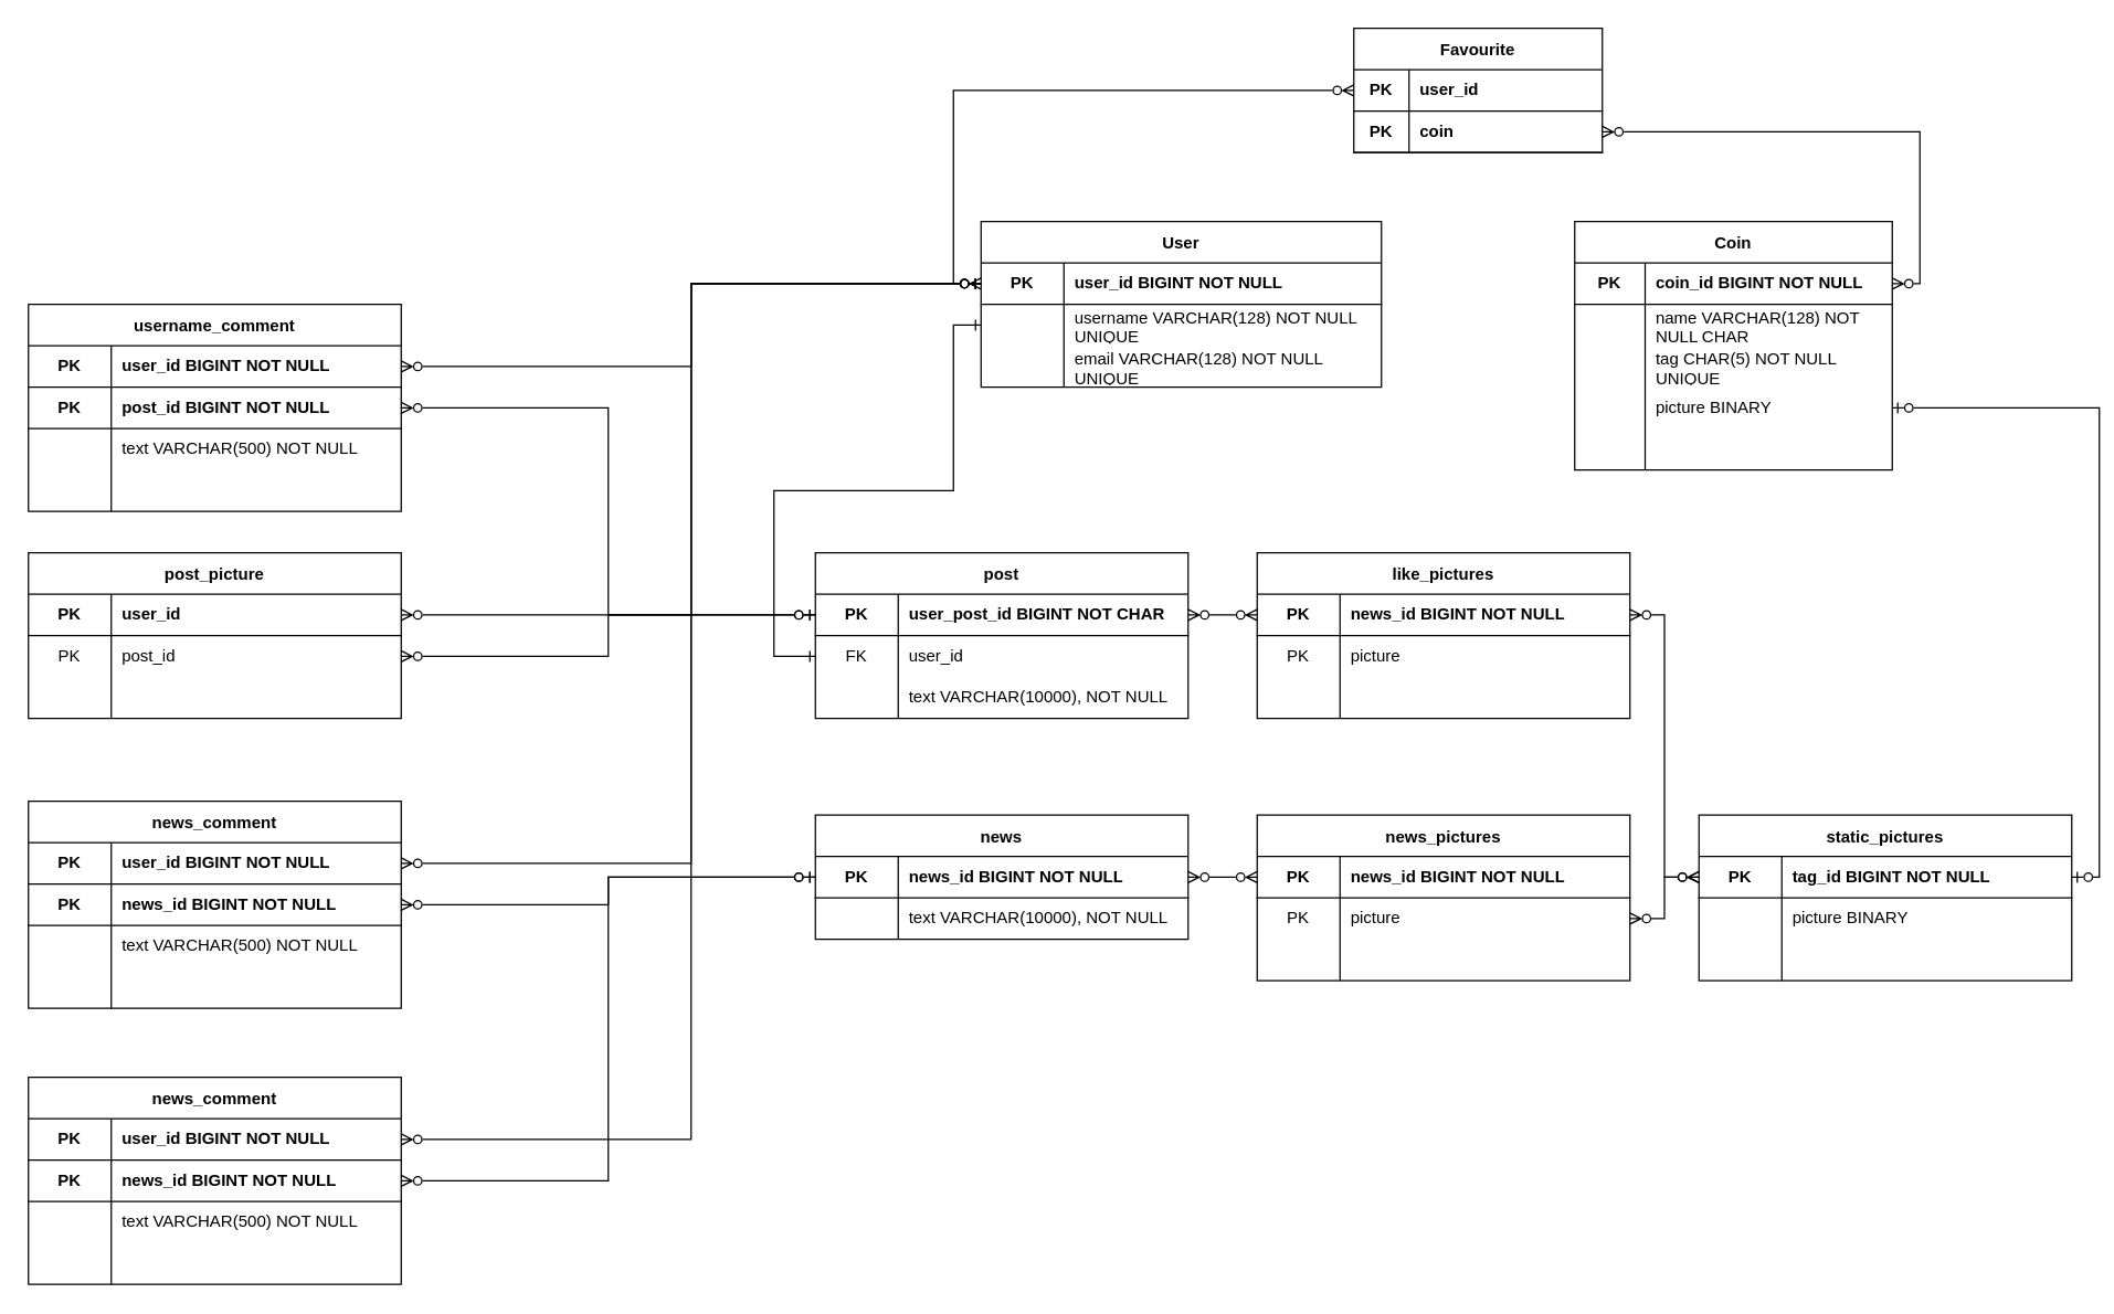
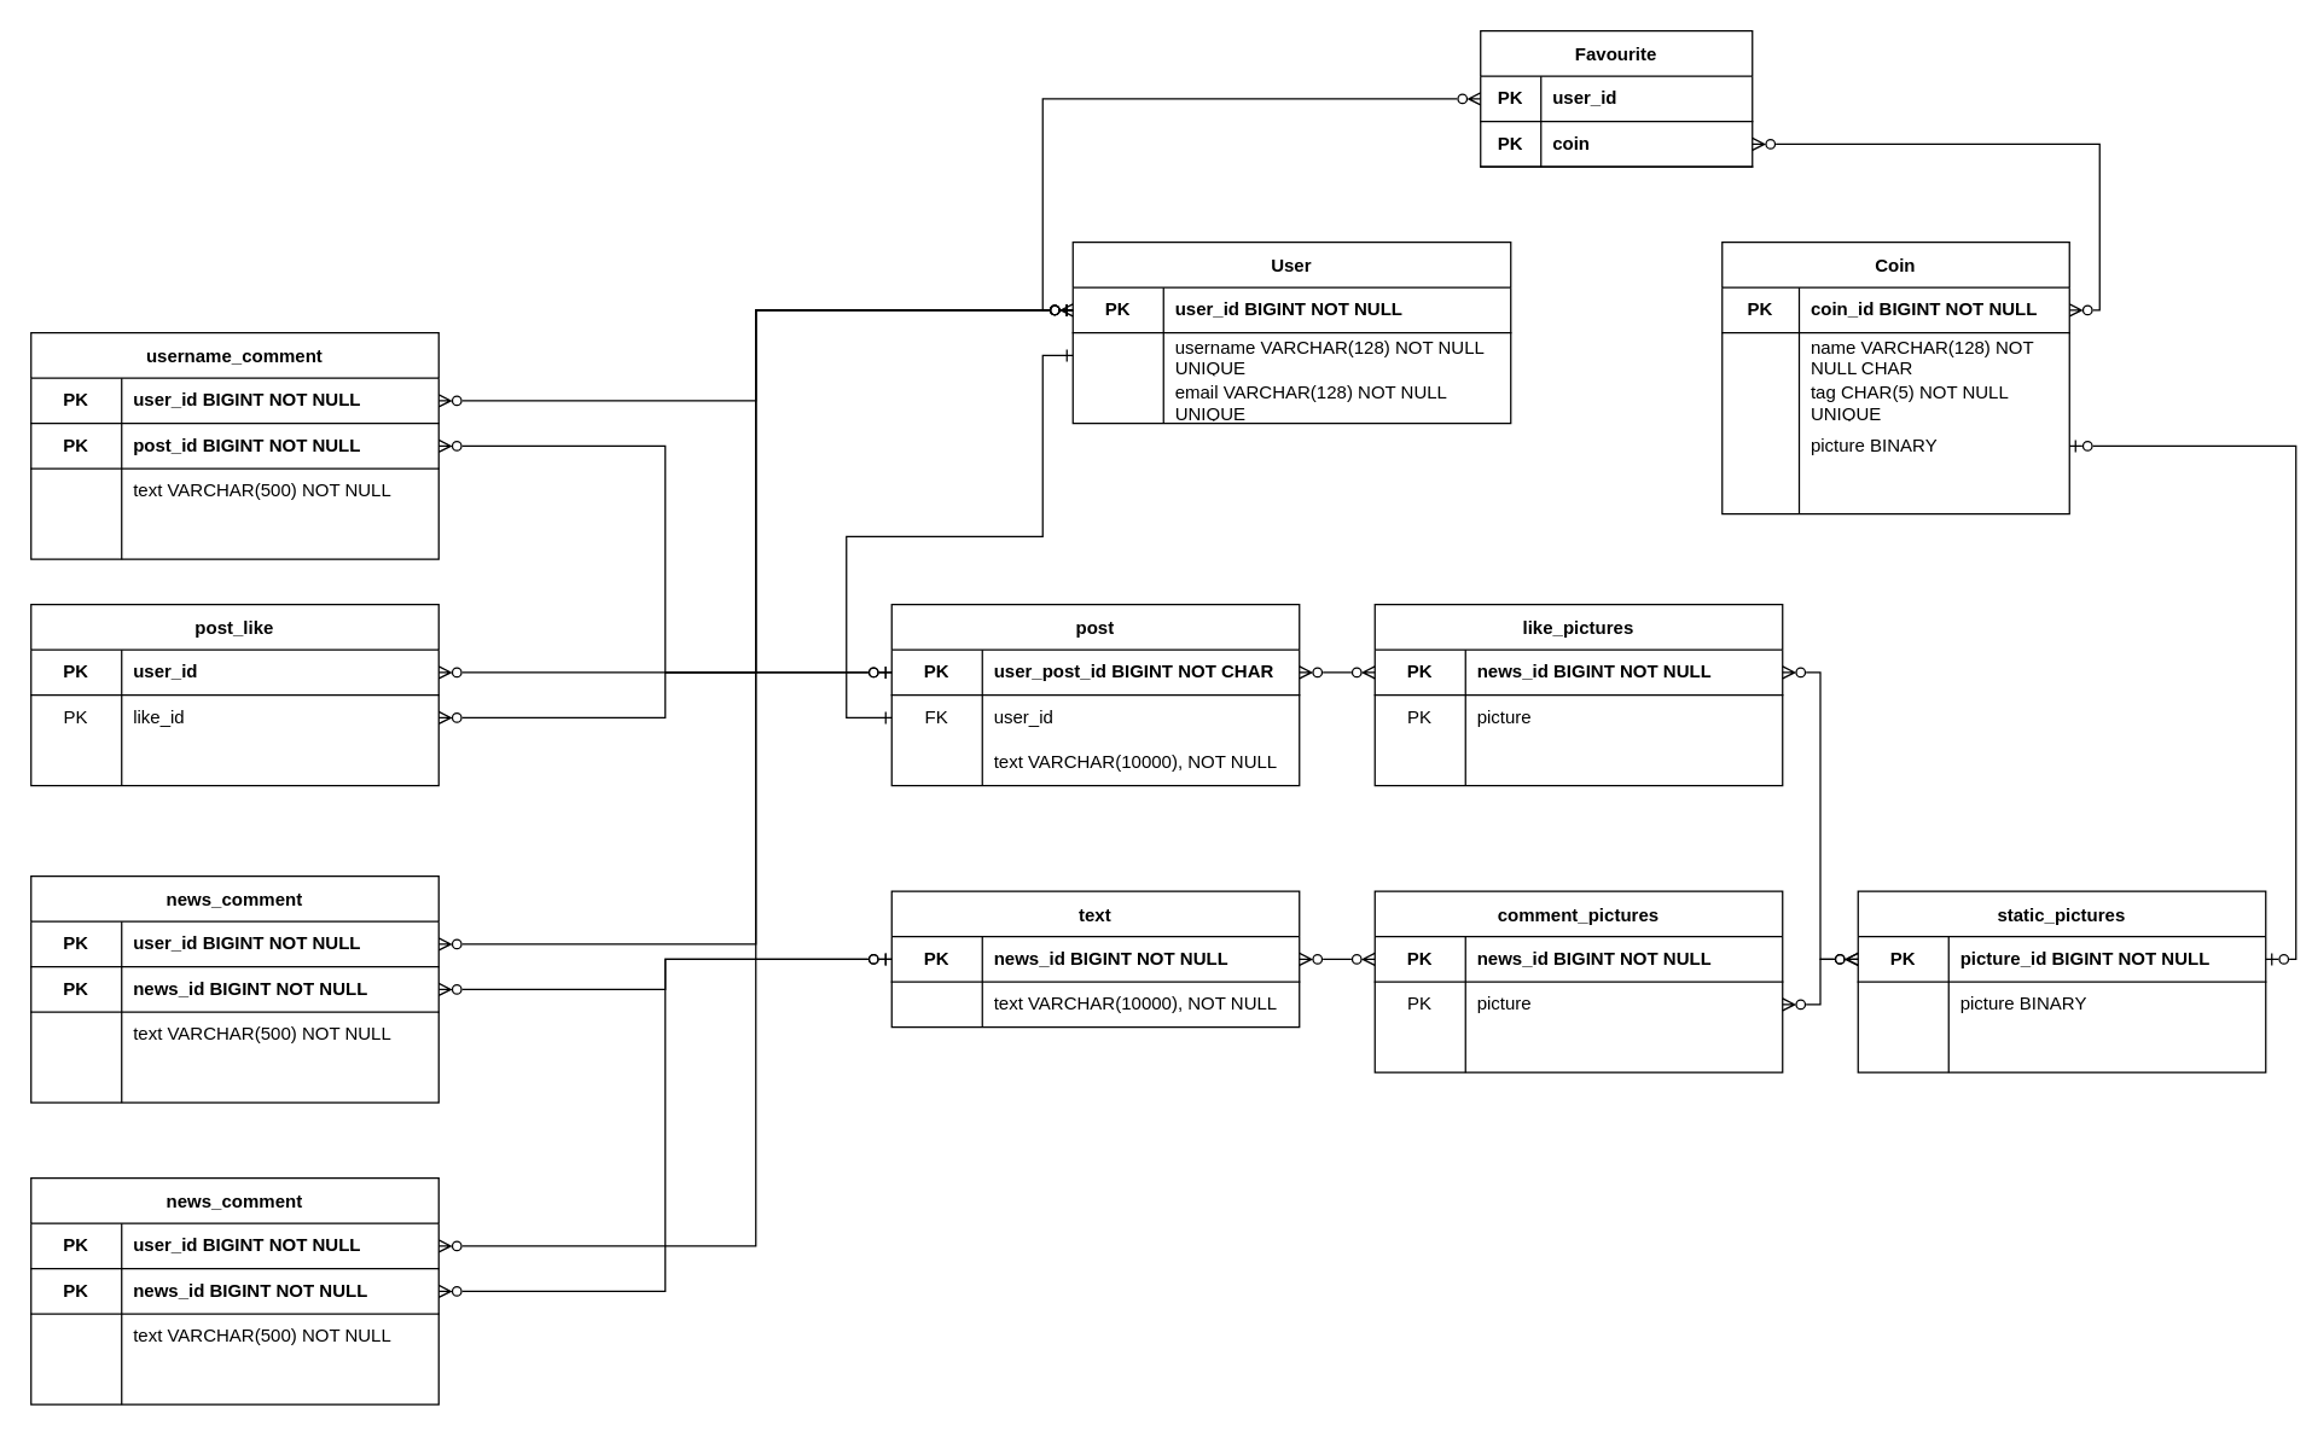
- <mxCell id="90" value="post_picture" style="shape=table;startSize=30;container=1;collapsible=0;childLayout=tableLayout;fixedRows=1;rowLines=0;fontStyle=1;" vertex="1" parent="1"><mxGeometry x="20" y="400" width="270" height="120" as="geometry" /></mxCell>
+ <mxCell id="90" value="post_like" style="shape=table;startSize=30;container=1;collapsible=0;childLayout=tableLayout;fixedRows=1;rowLines=0;fontStyle=1;" vertex="1" parent="1"><mxGeometry x="20" y="400" width="270" height="120" as="geometry" /></mxCell>
- <mxCell id="96" value="post_id" style="shape=partialRectangle;html=1;whiteSpace=wrap;connectable=0;fillColor=none;top=0;left=0;bottom=0;right=0;align=left;spacingLeft=6;overflow=hidden;" vertex="1" parent="94"><mxGeometry x="60" width="210" height="30" as="geometry"><mxRectangle width="210" height="30" as="alternateBounds" /></mxGeometry></mxCell>
+ <mxCell id="96" value="like_id" style="shape=partialRectangle;html=1;whiteSpace=wrap;connectable=0;fillColor=none;top=0;left=0;bottom=0;right=0;align=left;spacingLeft=6;overflow=hidden;" vertex="1" parent="94"><mxGeometry x="60" width="210" height="30" as="geometry"><mxRectangle width="210" height="30" as="alternateBounds" /></mxGeometry></mxCell>
- <mxCell id="28" value="news" style="shape=table;startSize=30;container=1;collapsible=0;childLayout=tableLayout;fixedRows=1;rowLines=0;fontStyle=1;" vertex="1" parent="1"><mxGeometry x="590" y="590" width="270" height="90" as="geometry" /></mxCell>
+ <mxCell id="28" value="text" style="shape=table;startSize=30;container=1;collapsible=0;childLayout=tableLayout;fixedRows=1;rowLines=0;fontStyle=1;" vertex="1" parent="1"><mxGeometry x="590" y="590" width="270" height="90" as="geometry" /></mxCell>
- <mxCell id="65" value="news_pictures" style="shape=table;startSize=30;container=1;collapsible=0;childLayout=tableLayout;fixedRows=1;rowLines=0;fontStyle=1;" vertex="1" parent="1"><mxGeometry x="910" y="590" width="270" height="120" as="geometry" /></mxCell>
+ <mxCell id="65" value="comment_pictures" style="shape=table;startSize=30;container=1;collapsible=0;childLayout=tableLayout;fixedRows=1;rowLines=0;fontStyle=1;" vertex="1" parent="1"><mxGeometry x="910" y="590" width="270" height="120" as="geometry" /></mxCell>
- <mxCell id="47" value="tag_id BIGINT NOT NULL" style="shape=partialRectangle;html=1;whiteSpace=wrap;connectable=0;fillColor=none;top=0;left=0;bottom=0;right=0;align=left;spacingLeft=6;overflow=hidden;fontStyle=1" vertex="1" parent="45"><mxGeometry x="60" width="210" height="30" as="geometry"><mxRectangle width="210" height="30" as="alternateBounds" /></mxGeometry></mxCell>
+ <mxCell id="47" value="picture_id BIGINT NOT NULL" style="shape=partialRectangle;html=1;whiteSpace=wrap;connectable=0;fillColor=none;top=0;left=0;bottom=0;right=0;align=left;spacingLeft=6;overflow=hidden;fontStyle=1" vertex="1" parent="45"><mxGeometry x="60" width="210" height="30" as="geometry"><mxRectangle width="210" height="30" as="alternateBounds" /></mxGeometry></mxCell>
